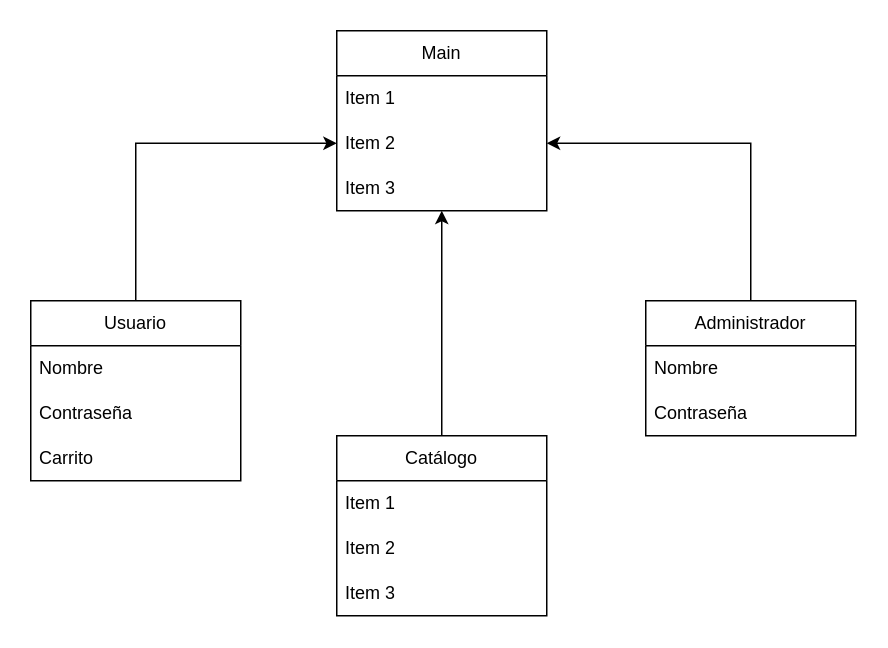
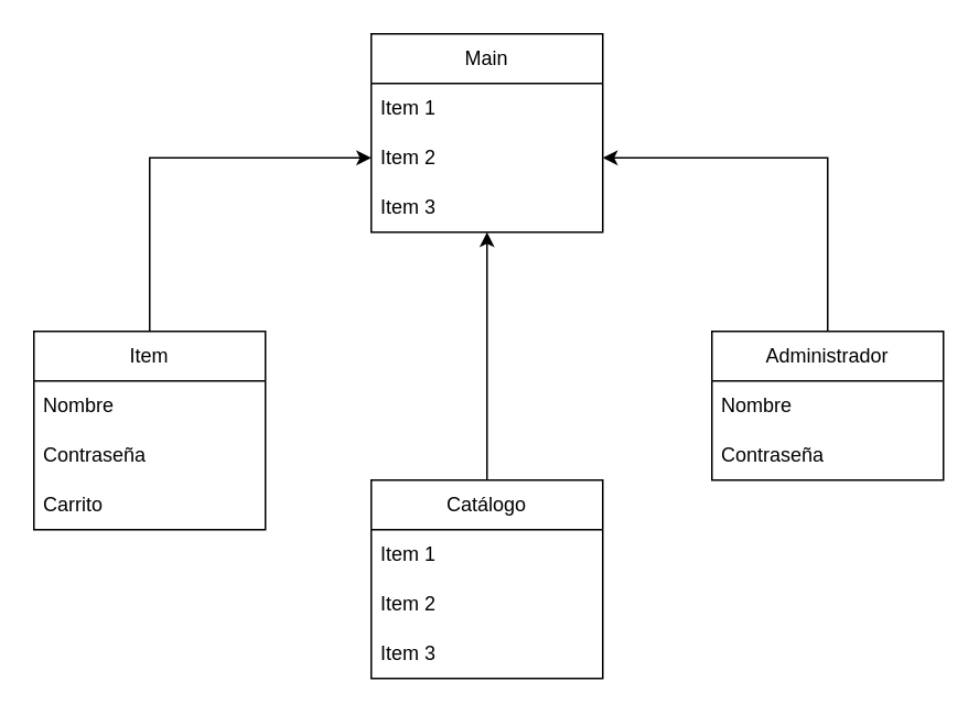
- <mxCell id="6" value="Usuario" style="swimlane;fontStyle=0;childLayout=stackLayout;horizontal=1;startSize=30;horizontalStack=0;resizeParent=1;resizeParentMax=0;resizeLast=0;collapsible=1;marginBottom=0;whiteSpace=wrap;html=1;" vertex="1" parent="1"><mxGeometry x="20" y="200" width="140" height="120" as="geometry" /></mxCell>
+ <mxCell id="6" value="Item" style="swimlane;fontStyle=0;childLayout=stackLayout;horizontal=1;startSize=30;horizontalStack=0;resizeParent=1;resizeParentMax=0;resizeLast=0;collapsible=1;marginBottom=0;whiteSpace=wrap;html=1;" vertex="1" parent="1"><mxGeometry x="20" y="200" width="140" height="120" as="geometry" /></mxCell>
